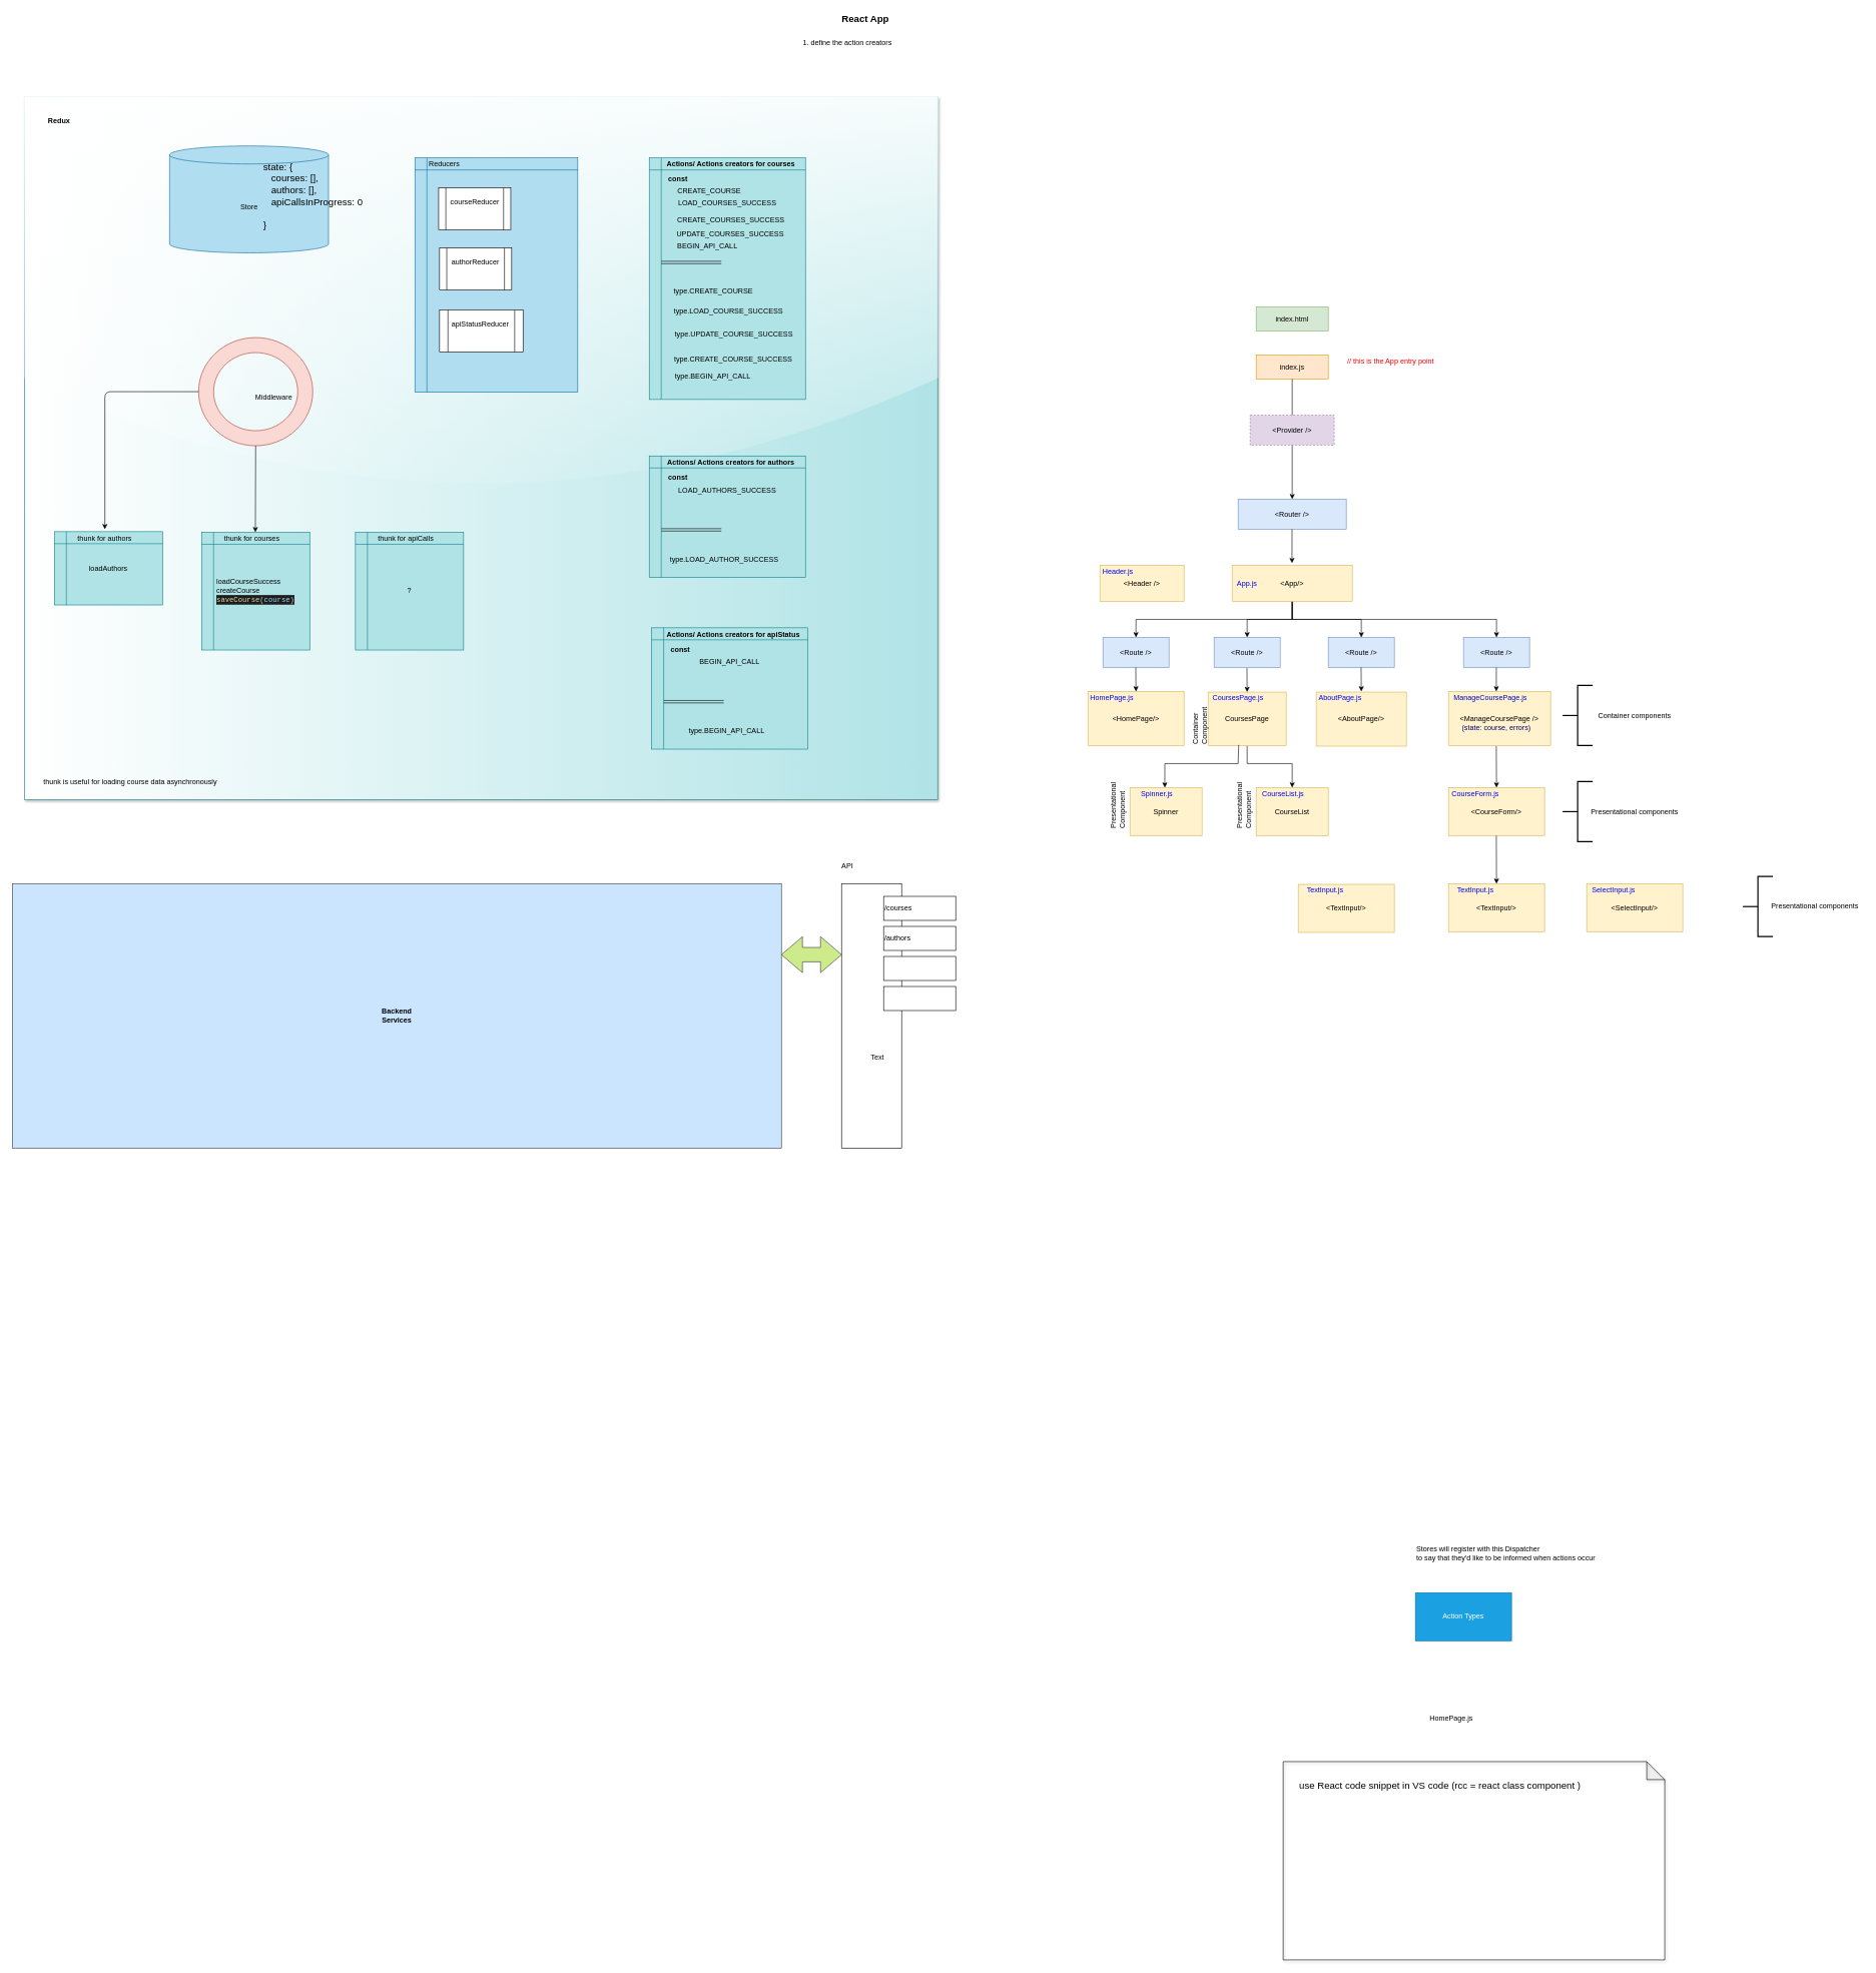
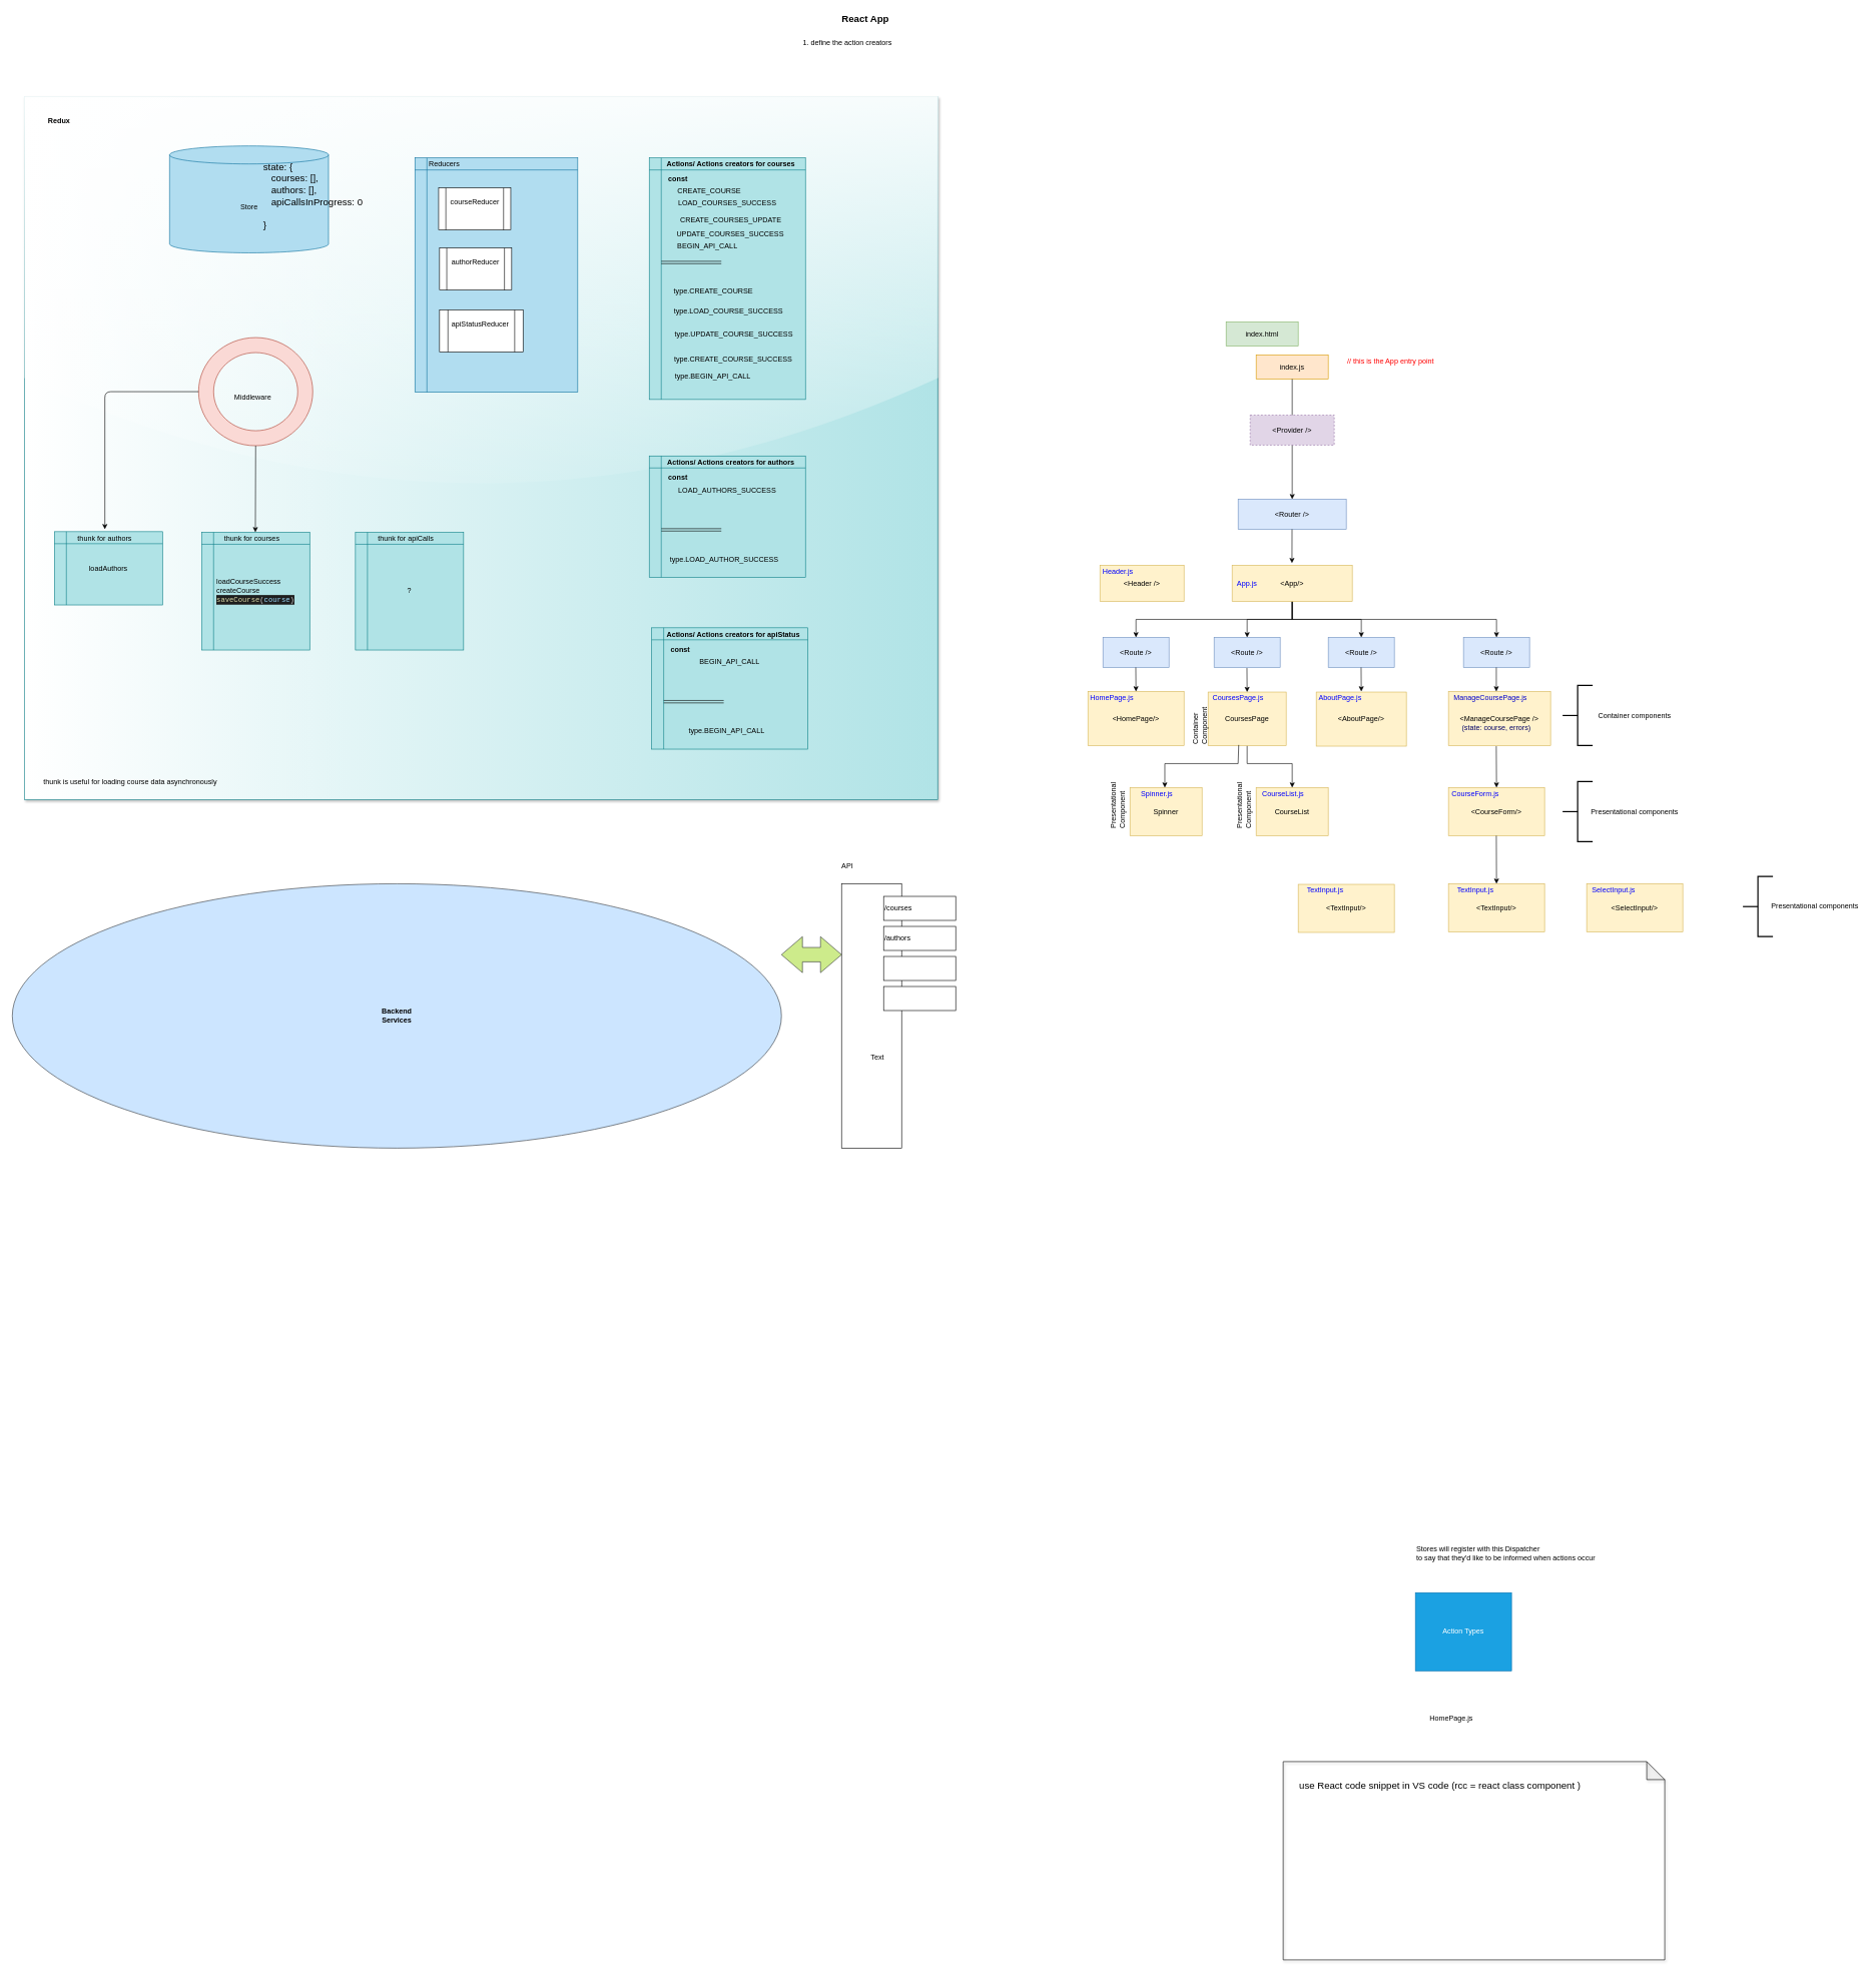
- <mxCell id="106" value="CREATE_COURSES_SUCCESS" style="text;html=1;strokeColor=none;fillColor=none;align=center;verticalAlign=middle;whiteSpace=wrap;rounded=0;" parent="1" vertex="1"><mxGeometry x="1196" y="355" width="40" height="20" as="geometry" /></mxCell>
+ <mxCell id="106" value="CREATE_COURSES_UPDATE" style="text;html=1;strokeColor=none;fillColor=none;align=center;verticalAlign=middle;whiteSpace=wrap;rounded=0;" parent="1" vertex="1"><mxGeometry x="1196" y="355" width="40" height="20" as="geometry" /></mxCell>
- <mxCell id="31" value="index.html" style="rounded=0;whiteSpace=wrap;html=1;fillColor=#d5e8d4;strokeColor=#82b366;" parent="1" vertex="1"><mxGeometry x="2090" y="510" width="120" height="40" as="geometry" /></mxCell>
+ <mxCell id="31" value="index.html" style="rounded=0;whiteSpace=wrap;html=1;fillColor=#d5e8d4;strokeColor=#82b366;" parent="1" vertex="1"><mxGeometry x="2040" y="535" width="120" height="40" as="geometry" /></mxCell>
- <mxCell id="54" value="Middleware" style="text;html=1;align=center;verticalAlign=middle;resizable=0;points=[];autosize=1;" parent="1" vertex="1"><mxGeometry x="415" y="651" width="80" height="20" as="geometry" /></mxCell>
+ <mxCell id="54" value="Middleware" style="text;html=1;align=center;verticalAlign=middle;resizable=0;points=[];autosize=1;" parent="1" vertex="1"><mxGeometry x="380" y="651" width="80" height="20" as="geometry" /></mxCell>
- <mxCell id="81" value="&lt;b&gt;Backend &lt;br&gt;Services&lt;/b&gt;" style="rounded=0;whiteSpace=wrap;html=1;align=center;fillColor=#cce5ff;strokeColor=#36393d;" parent="1" vertex="1"><mxGeometry x="20" y="1470" width="1280" height="440" as="geometry" /></mxCell>
+ <mxCell id="81" value="&lt;b&gt;Backend &lt;br&gt;Services&lt;/b&gt;" style="ellipse;whiteSpace=wrap;html=1;align=center;fillColor=#cce5ff;strokeColor=#36393d;" parent="1" vertex="1"><mxGeometry x="20" y="1470" width="1280" height="440" as="geometry" /></mxCell>
- <mxCell id="46" value="Action Types" style="rounded=0;whiteSpace=wrap;html=1;fillColor=#1ba1e2;strokeColor=#006EAF;fontColor=#ffffff;" parent="1" vertex="1"><mxGeometry x="2355" y="2650" width="160" height="80" as="geometry" /></mxCell>
+ <mxCell id="46" value="Action Types" style="rounded=0;whiteSpace=wrap;html=1;fillColor=#1ba1e2;strokeColor=#006EAF;fontColor=#ffffff;" parent="1" vertex="1"><mxGeometry x="2355" y="2650" width="160" height="130" as="geometry" /></mxCell>
